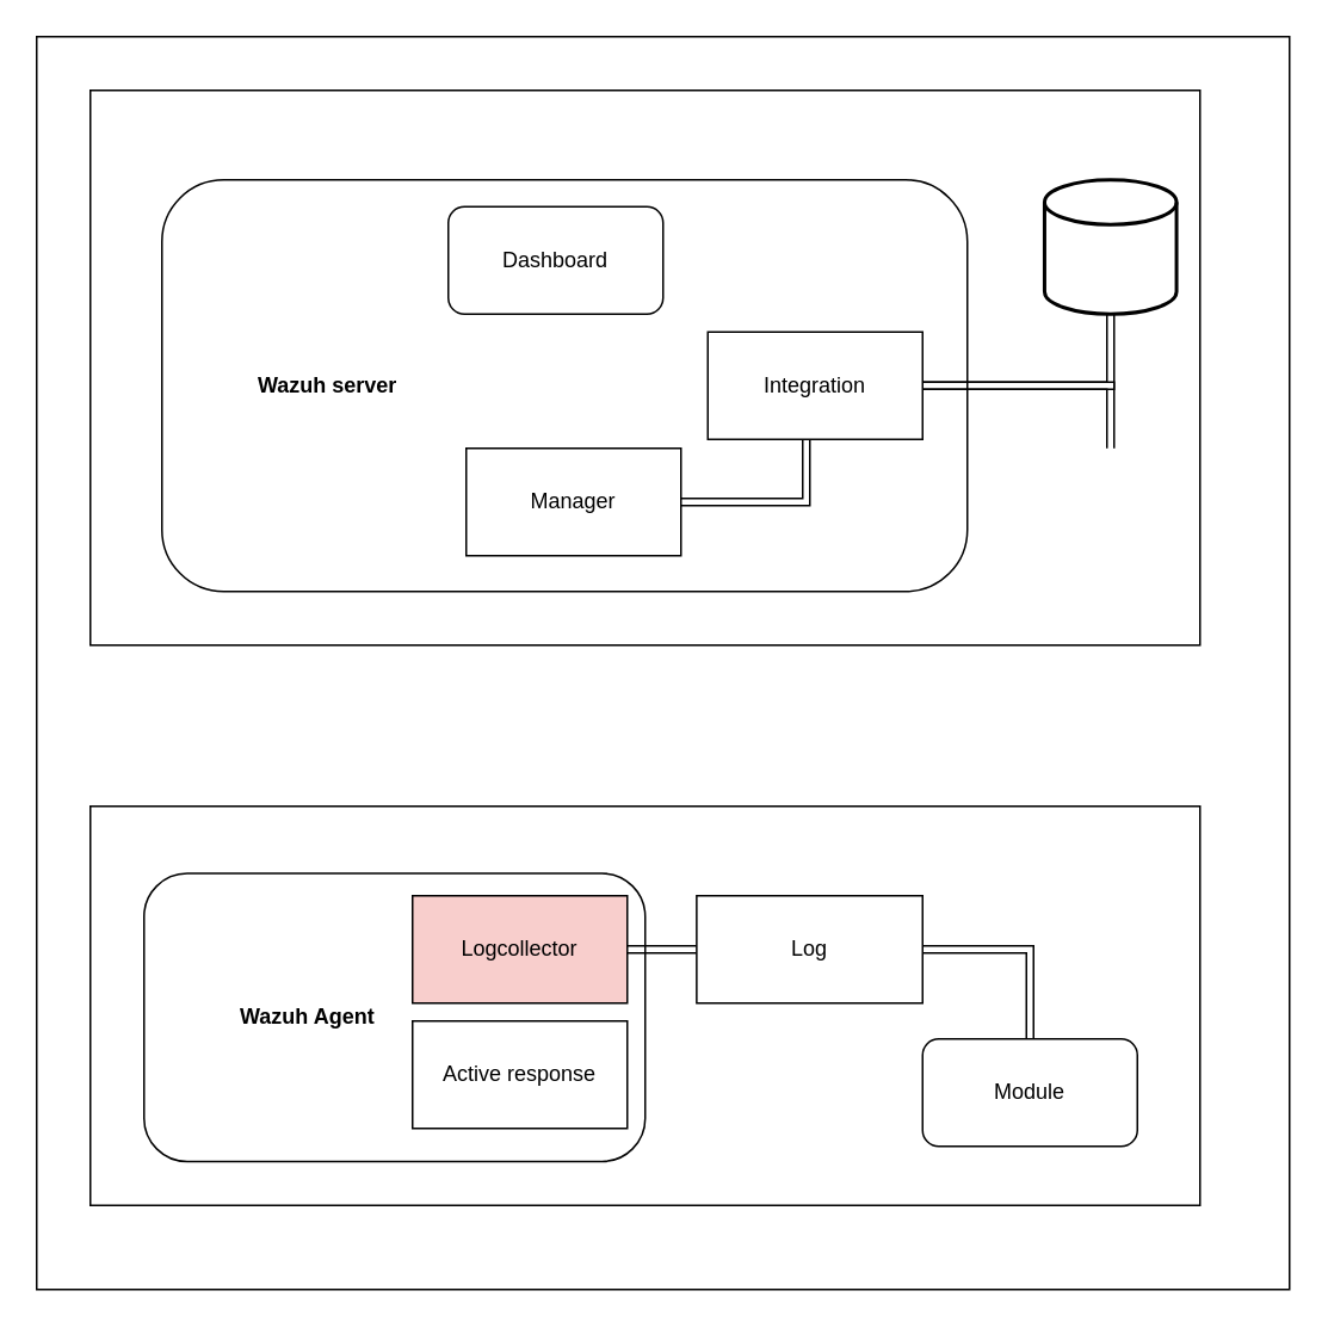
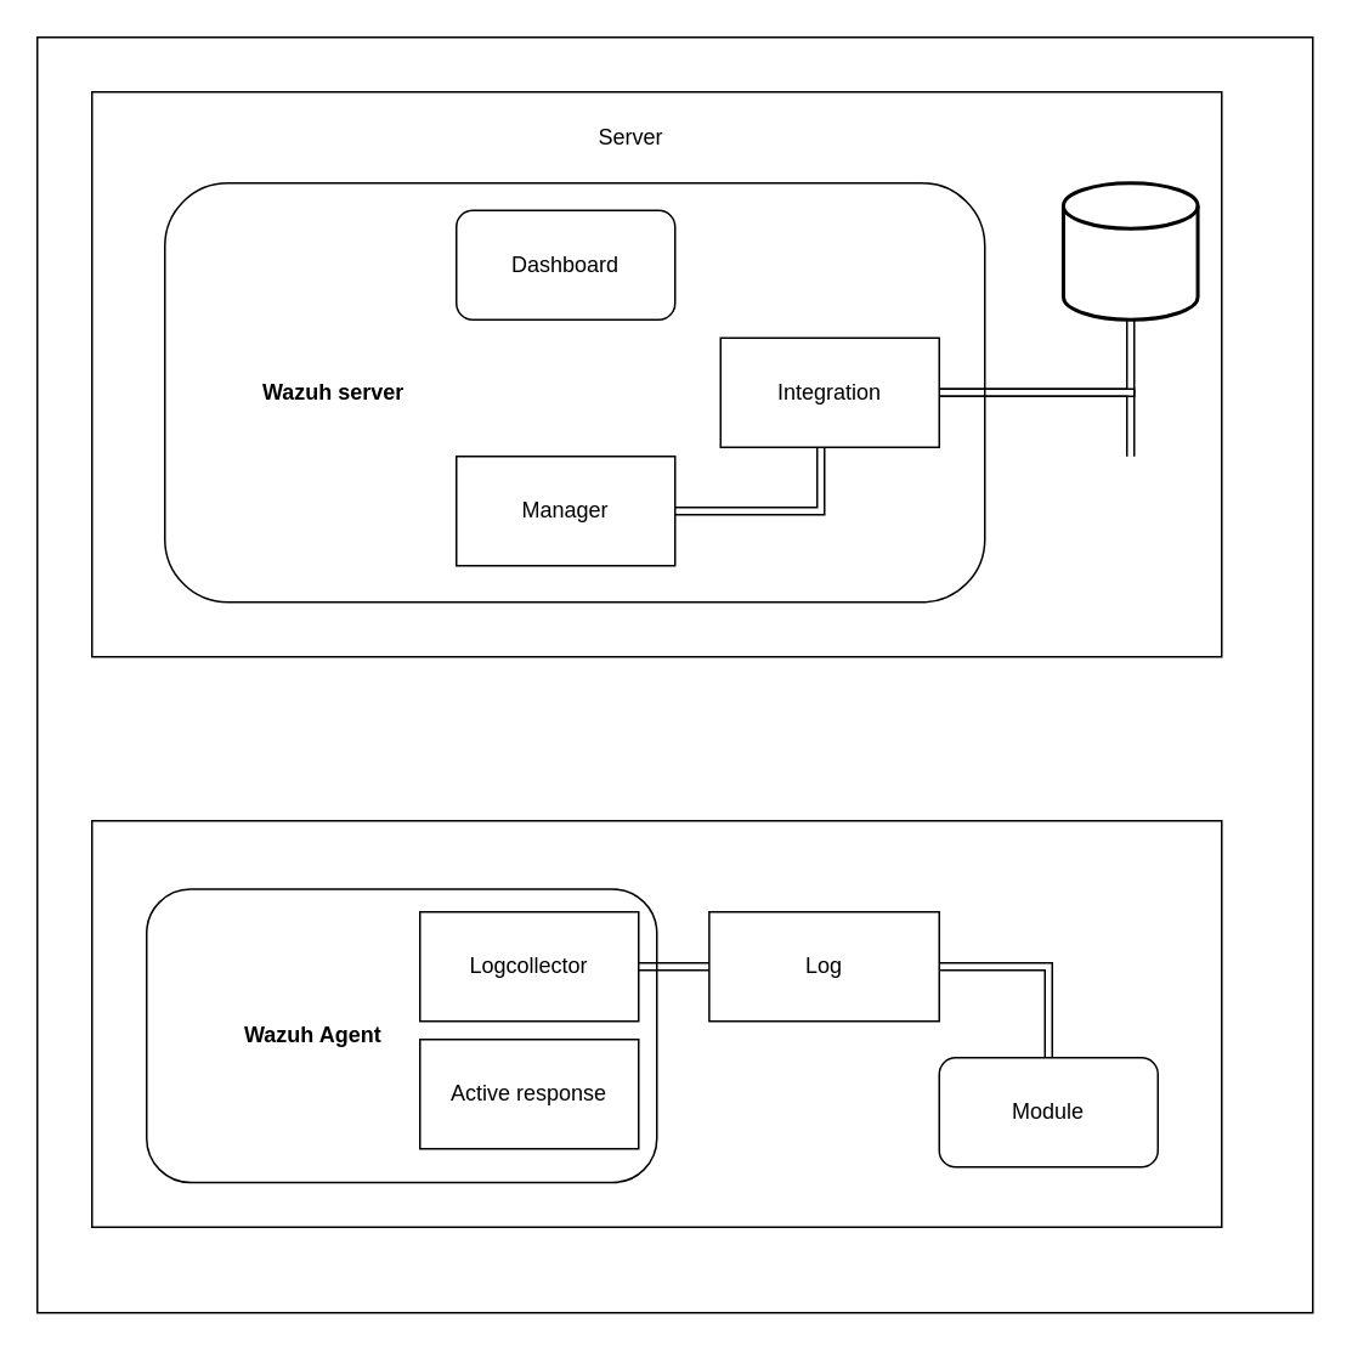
+ <mxCell id="5" value="Server" style="text;html=1;align=center;verticalAlign=middle;whiteSpace=wrap;rounded=0;" vertex="1" parent="1"><mxGeometry x="316.25" y="60" width="60" height="30" as="geometry" /></mxCell>
- <mxCell id="9" value="Manager" style="rounded=0;whiteSpace=wrap;html=1;" vertex="1" parent="1"><mxGeometry x="260" y="250" width="120" height="60" as="geometry" /></mxCell>
+ <mxCell id="9" value="Manager" style="rounded=0;whiteSpace=wrap;html=1;" vertex="1" parent="1"><mxGeometry x="250" y="250" width="120" height="60" as="geometry" /></mxCell>
- <mxCell id="20" value="Logcollector" style="rounded=0;whiteSpace=wrap;html=1;fillColor=#f8cecc;" vertex="1" parent="1"><mxGeometry x="230" y="500" width="120" height="60" as="geometry" /></mxCell>
+ <mxCell id="20" value="Logcollector" style="rounded=0;whiteSpace=wrap;html=1;" vertex="1" parent="1"><mxGeometry x="230" y="500" width="120" height="60" as="geometry" /></mxCell>
